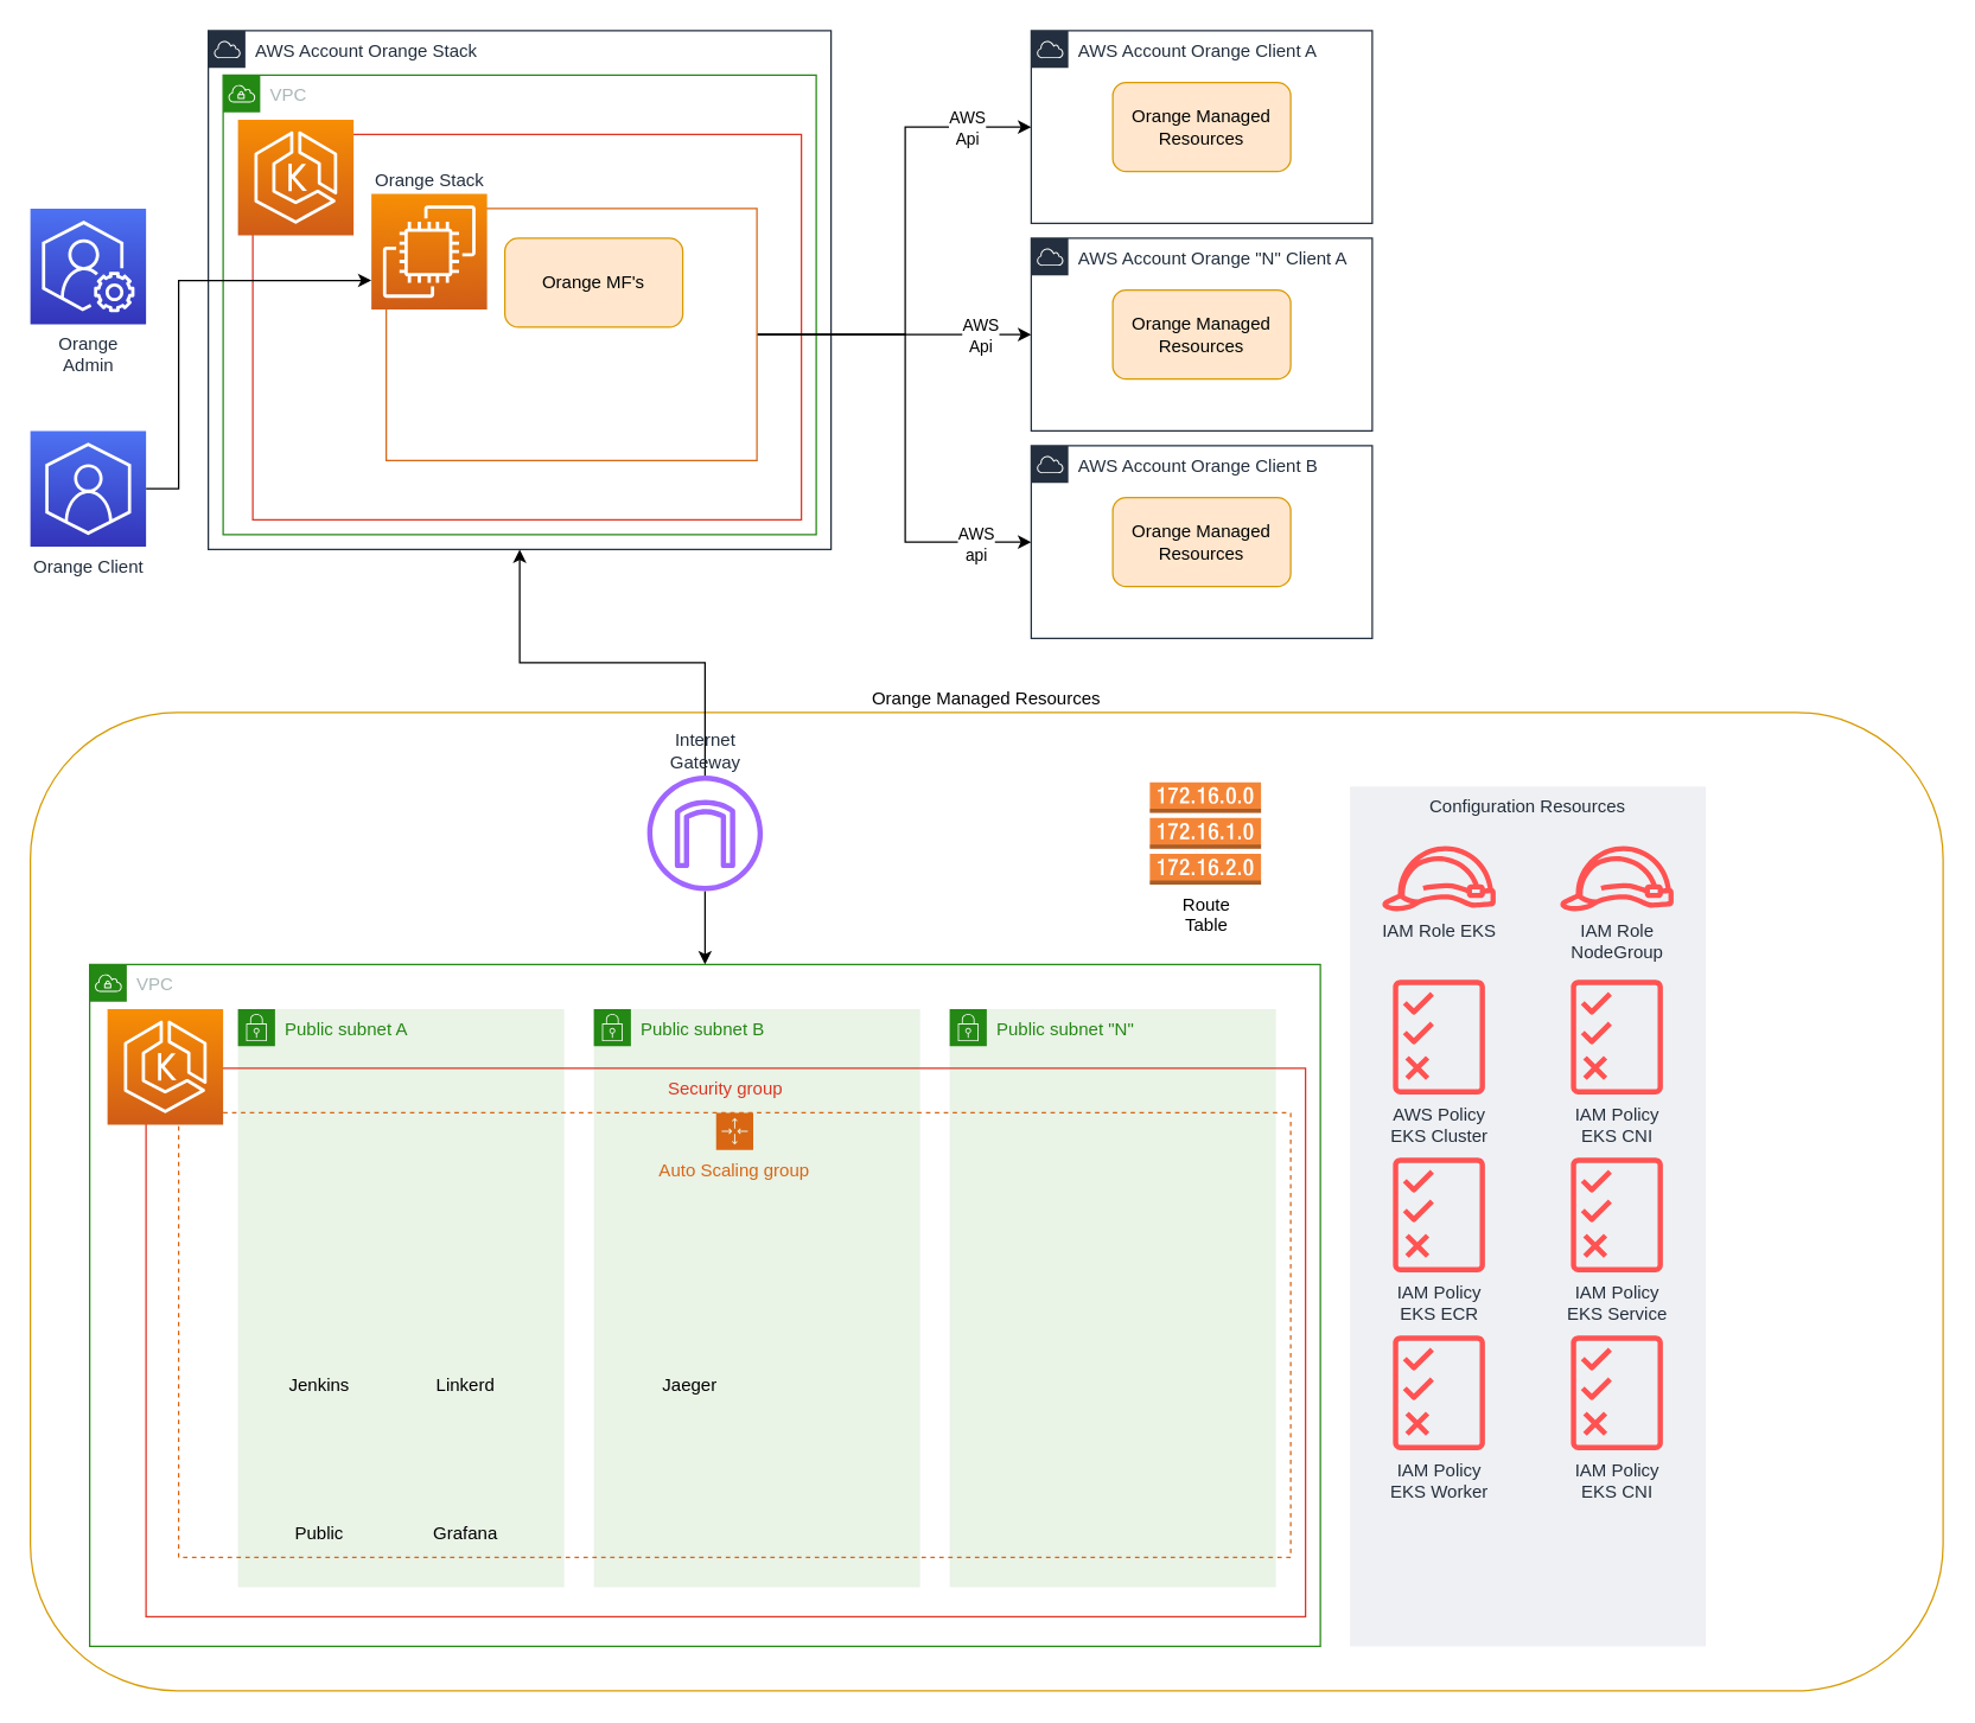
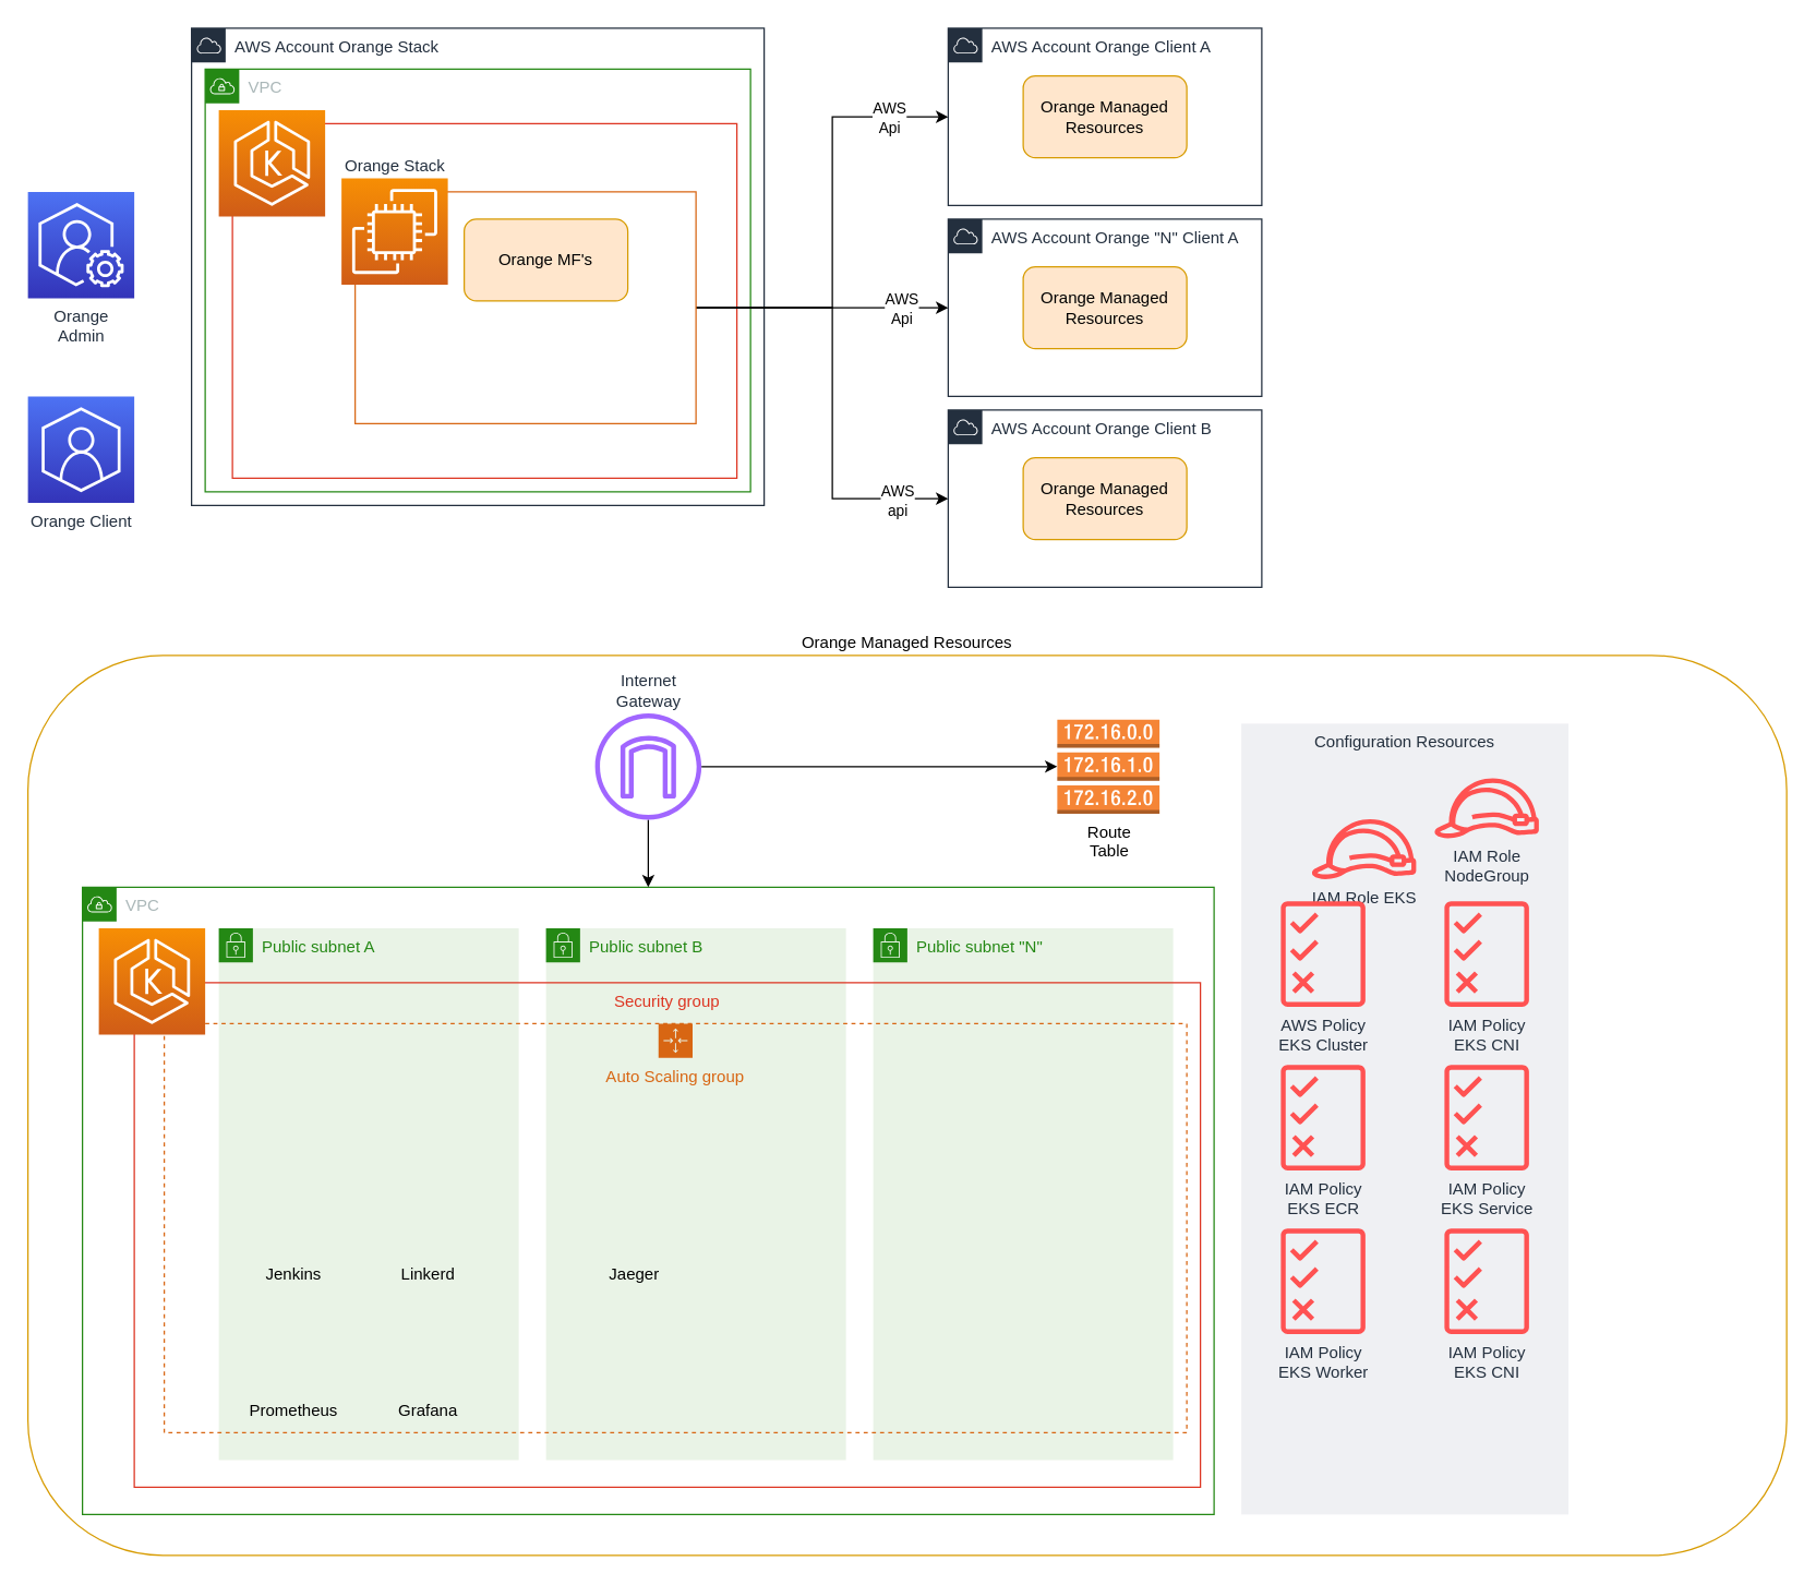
- <mxCell id="17" style="edgeStyle=orthogonalEdgeStyle;rounded=0;orthogonalLoop=1;jettySize=auto;html=1;entryX=0;entryY=0.75;entryDx=0;entryDy=0;entryPerimeter=0;" parent="1" source="18" target="22" edge="1"><mxGeometry relative="1" as="geometry"><mxPoint x="210" y="180" as="targetPoint" /><Array as="points"><mxPoint x="120" y="329" /><mxPoint x="120" y="189" /></Array></mxGeometry></mxCell>
- <mxCell id="29" style="edgeStyle=orthogonalEdgeStyle;rounded=0;orthogonalLoop=1;jettySize=auto;html=1;" parent="1" source="31" target="2" edge="1"><mxGeometry relative="1" as="geometry" /></mxCell>
+ <mxCell id="29" style="edgeStyle=orthogonalEdgeStyle;rounded=0;orthogonalLoop=1;jettySize=auto;html=1;" parent="1" source="31" target="32" edge="1"><mxGeometry relative="1" as="geometry" /></mxCell>
- <mxCell id="37" value="IAM Role EKS" style="outlineConnect=0;fontColor=#232F3E;gradientColor=none;fillColor=#FF5252;strokeColor=none;dashed=0;verticalLabelPosition=bottom;verticalAlign=top;align=center;html=1;fontSize=12;fontStyle=0;aspect=fixed;pointerEvents=1;shape=mxgraph.aws4.role;" parent="1" vertex="1"><mxGeometry x="931" y="570" width="78" height="44" as="geometry" /></mxCell>
+ <mxCell id="37" value="IAM Role EKS" style="outlineConnect=0;fontColor=#232F3E;gradientColor=none;fillColor=#FF5252;strokeColor=none;dashed=0;verticalLabelPosition=bottom;verticalAlign=top;align=center;html=1;fontSize=12;fontStyle=0;aspect=fixed;pointerEvents=1;shape=mxgraph.aws4.role;" parent="1" vertex="1"><mxGeometry x="961" y="600" width="78" height="44" as="geometry" /></mxCell>
- <mxCell id="47" value="Public" style="shape=image;imageAspect=0;aspect=fixed;verticalLabelPosition=bottom;verticalAlign=top;image=https://cdn.worldvectorlogo.com/logos/prometheus.svg;" vertex="1" parent="1"><mxGeometry x="185.25" y="960" width="59.77" height="60" as="geometry" /></mxCell>
+ <mxCell id="47" value="Prometheus" style="shape=image;imageAspect=0;aspect=fixed;verticalLabelPosition=bottom;verticalAlign=top;image=https://cdn.worldvectorlogo.com/logos/prometheus.svg;" vertex="1" parent="1"><mxGeometry x="185.25" y="960" width="59.77" height="60" as="geometry" /></mxCell>
